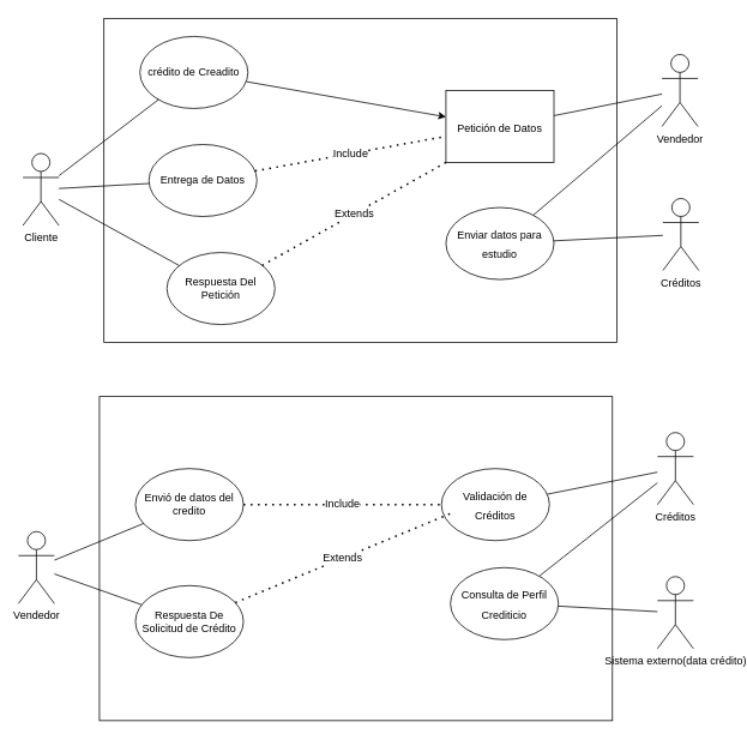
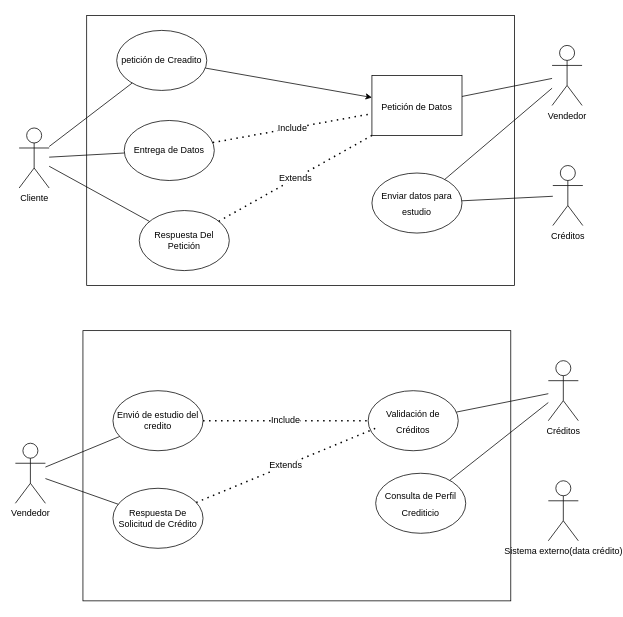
- <mxCell id="4" value="crédito de Creadito" style="ellipse;whiteSpace=wrap;html=1;" vertex="1" parent="1"><mxGeometry x="155" y="40" width="120" height="80" as="geometry" /></mxCell>
+ <mxCell id="4" value="petición de Creadito" style="ellipse;whiteSpace=wrap;html=1;" vertex="1" parent="1"><mxGeometry x="155" y="40" width="120" height="80" as="geometry" /></mxCell>
- <mxCell id="18" value="Envió de datos del credito" style="ellipse;whiteSpace=wrap;html=1;" vertex="1" parent="1"><mxGeometry x="150" y="520" width="120" height="80" as="geometry" /></mxCell>
+ <mxCell id="18" value="Envió de estudio del credito" style="ellipse;whiteSpace=wrap;html=1;" vertex="1" parent="1"><mxGeometry x="150" y="520" width="120" height="80" as="geometry" /></mxCell>
- <mxCell id="29" value="" style="endArrow=none;html=1;fontSize=12;" edge="1" parent="1" source="24" target="28"><mxGeometry width="50" height="50" relative="1" as="geometry"><mxPoint x="370" y="700" as="sourcePoint" /><mxPoint x="420" y="650" as="targetPoint" /></mxGeometry></mxCell>
